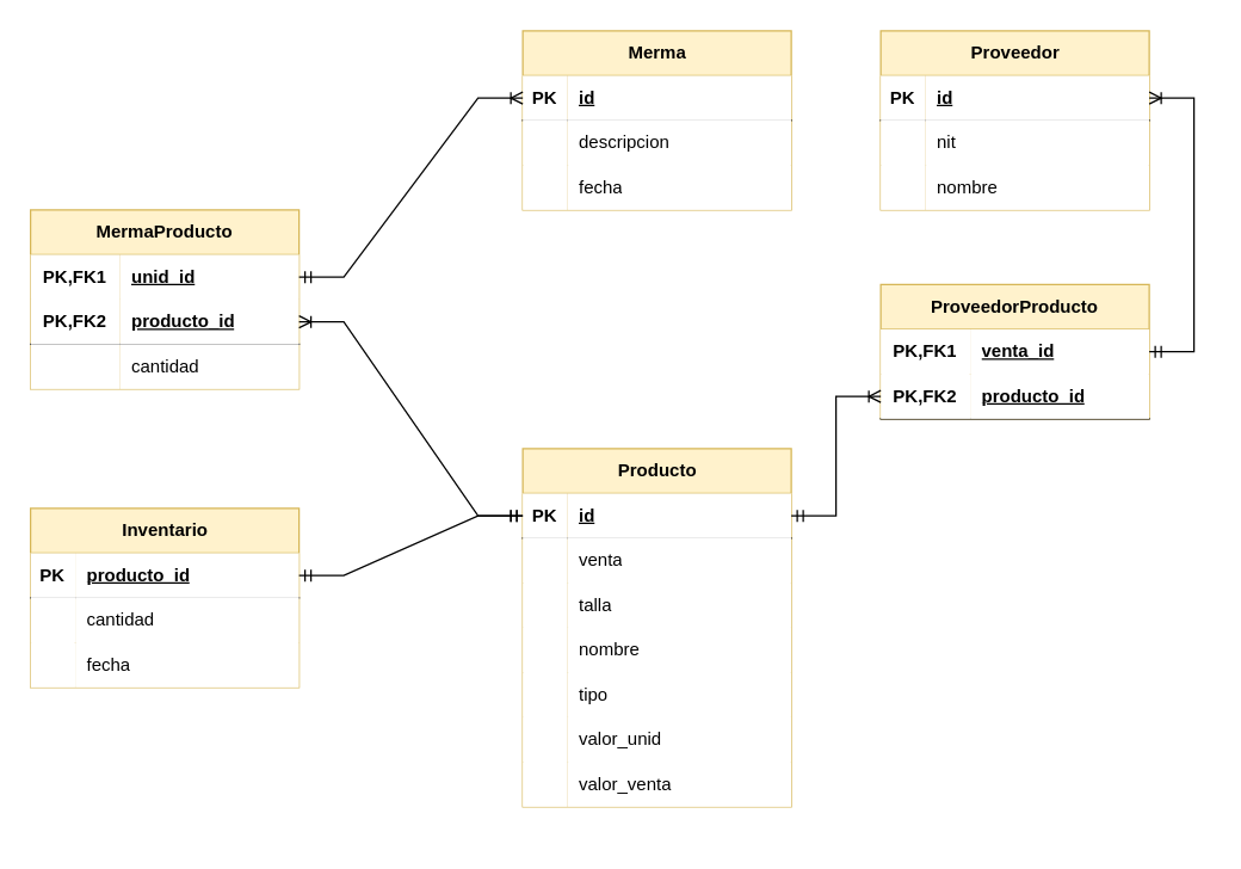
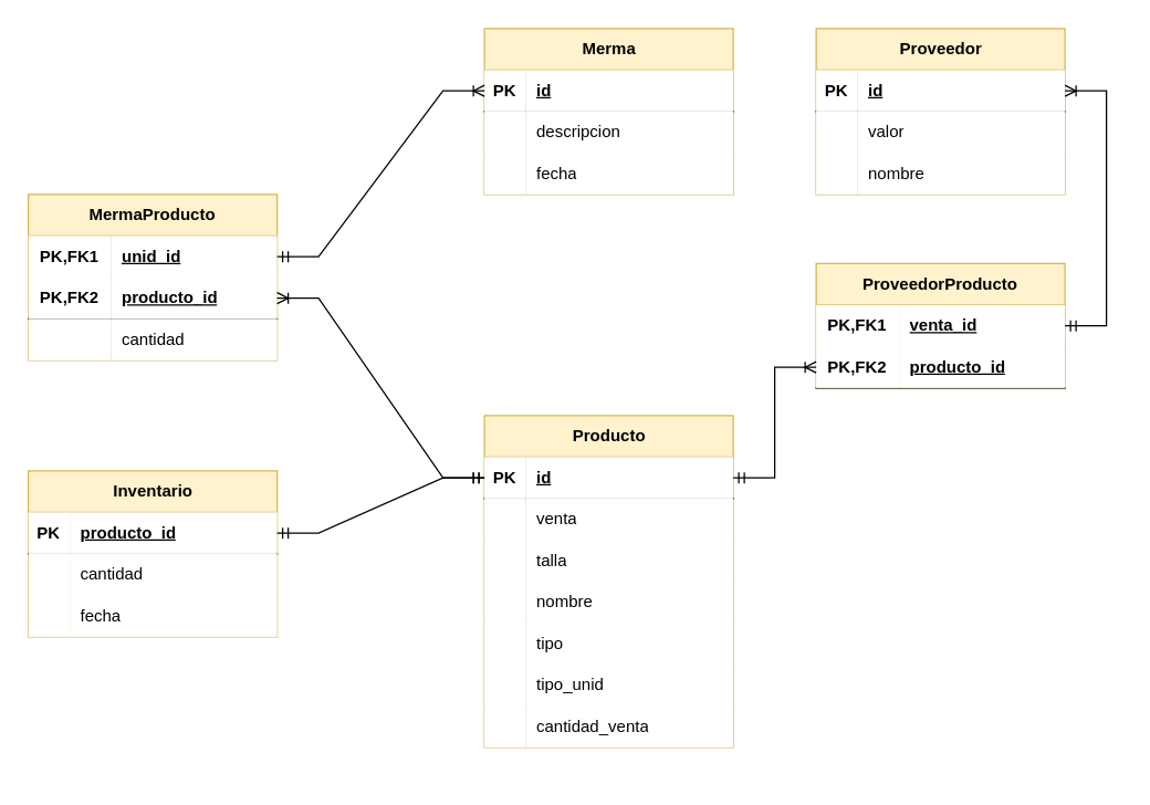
- <mxCell id="30" value="nit" style="shape=partialRectangle;connectable=0;top=0;left=0;bottom=0;right=0;align=left;spacingLeft=6;overflow=hidden;whiteSpace=wrap;html=1;" parent="28" vertex="1"><mxGeometry x="30" width="150" height="30" as="geometry"><mxRectangle width="150" height="30" as="alternateBounds" /></mxGeometry></mxCell>
+ <mxCell id="30" value="valor" style="shape=partialRectangle;connectable=0;top=0;left=0;bottom=0;right=0;align=left;spacingLeft=6;overflow=hidden;whiteSpace=wrap;html=1;" parent="28" vertex="1"><mxGeometry x="30" width="150" height="30" as="geometry"><mxRectangle width="150" height="30" as="alternateBounds" /></mxGeometry></mxCell>
- <mxCell id="20" value="valor_unid" style="shape=partialRectangle;connectable=0;fillColor=default;top=0;left=0;bottom=0;right=0;align=left;spacingLeft=6;overflow=hidden;whiteSpace=wrap;html=1;" parent="18" vertex="1"><mxGeometry x="30" width="150" height="30" as="geometry"><mxRectangle width="150" height="30" as="alternateBounds" /></mxGeometry></mxCell>
+ <mxCell id="20" value="tipo_unid" style="shape=partialRectangle;connectable=0;fillColor=default;top=0;left=0;bottom=0;right=0;align=left;spacingLeft=6;overflow=hidden;whiteSpace=wrap;html=1;" parent="18" vertex="1"><mxGeometry x="30" width="150" height="30" as="geometry"><mxRectangle width="150" height="30" as="alternateBounds" /></mxGeometry></mxCell>
- <mxCell id="23" value="valor_venta" style="shape=partialRectangle;connectable=0;fillColor=default;top=0;left=0;bottom=0;right=0;align=left;spacingLeft=6;overflow=hidden;whiteSpace=wrap;html=1;" parent="21" vertex="1"><mxGeometry x="30" width="150" height="30" as="geometry"><mxRectangle width="150" height="30" as="alternateBounds" /></mxGeometry></mxCell>
+ <mxCell id="23" value="cantidad_venta" style="shape=partialRectangle;connectable=0;fillColor=default;top=0;left=0;bottom=0;right=0;align=left;spacingLeft=6;overflow=hidden;whiteSpace=wrap;html=1;" parent="21" vertex="1"><mxGeometry x="30" width="150" height="30" as="geometry"><mxRectangle width="150" height="30" as="alternateBounds" /></mxGeometry></mxCell>
